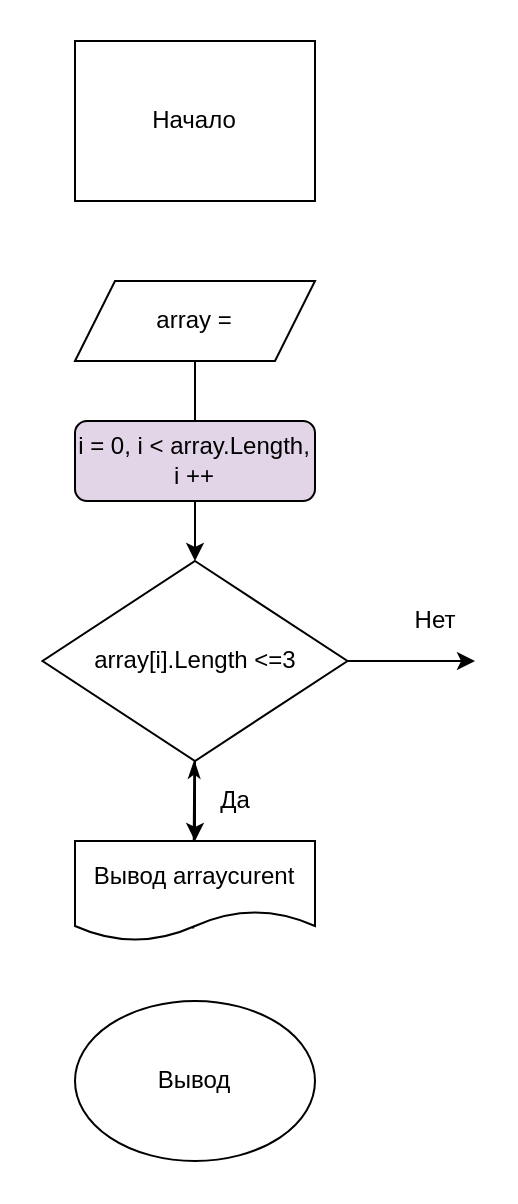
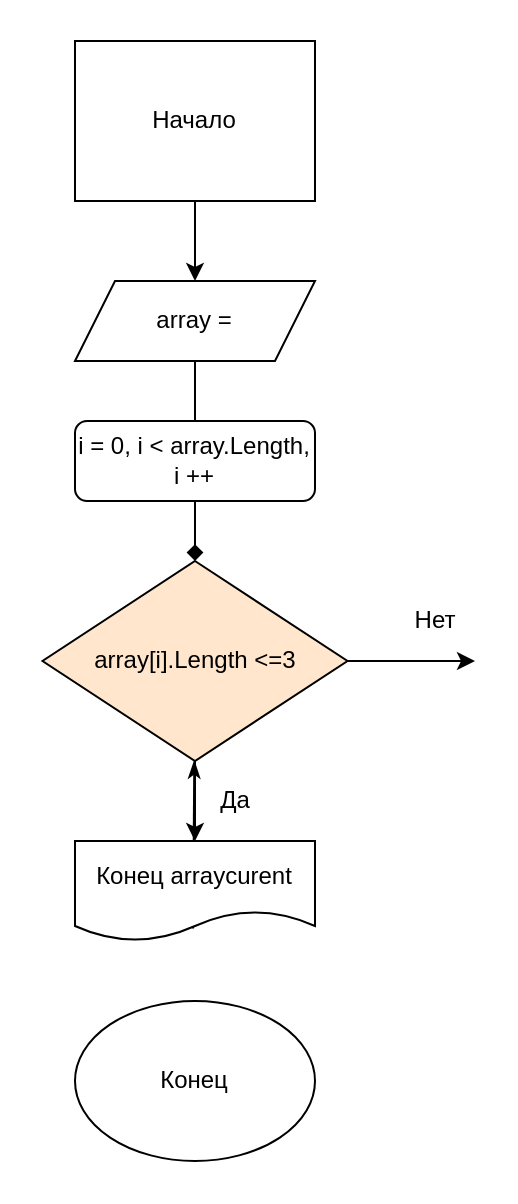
+ <mxCell id="2" value="" style="edgeStyle=orthogonalEdgeStyle;rounded=0;orthogonalLoop=1;jettySize=auto;html=1;" parent="1" source="3" target="5" edge="1"><mxGeometry relative="1" as="geometry" /></mxCell>
- <mxCell id="15" value="i = 0, i &amp;lt; array.Length, i ++" style="rounded=1;whiteSpace=wrap;html=1;fillColor=#e1d5e7;" parent="1" vertex="1"><mxGeometry x="37" y="210" width="120" height="40" as="geometry" /></mxCell>
+ <mxCell id="15" value="i = 0, i &amp;lt; array.Length, i ++" style="rounded=1;whiteSpace=wrap;html=1;" parent="1" vertex="1"><mxGeometry x="37" y="210" width="120" height="40" as="geometry" /></mxCell>
- <mxCell id="14" style="edgeStyle=orthogonalEdgeStyle;rounded=0;orthogonalLoop=1;jettySize=auto;html=1;exitX=0.5;exitY=1;exitDx=0;exitDy=0;entryX=0.5;entryY=0;entryDx=0;entryDy=0;" parent="1" source="15" target="8" edge="1"><mxGeometry relative="1" as="geometry"><mxPoint x="97" y="260" as="targetPoint" /></mxGeometry></mxCell>
+ <mxCell id="14" style="edgeStyle=orthogonalEdgeStyle;rounded=0;orthogonalLoop=1;jettySize=auto;html=1;exitX=0.5;exitY=1;exitDx=0;exitDy=0;entryX=0.5;entryY=0;entryDx=0;entryDy=0;endArrow=diamond;" parent="1" source="15" target="8" edge="1"><mxGeometry relative="1" as="geometry"><mxPoint x="97" y="260" as="targetPoint" /></mxGeometry></mxCell>
- <mxCell id="8" value="array[i].Length &amp;lt;=3" style="rhombus;whiteSpace=wrap;html=1;" parent="1" vertex="1"><mxGeometry x="20.75" y="280" width="152.5" height="100" as="geometry" /></mxCell>
+ <mxCell id="8" value="array[i].Length &amp;lt;=3" style="rhombus;whiteSpace=wrap;html=1;fillColor=#ffe6cc;" parent="1" vertex="1"><mxGeometry x="20.75" y="280" width="152.5" height="100" as="geometry" /></mxCell>
- <mxCell id="12" value="Вывод arraycurent" style="shape=document;whiteSpace=wrap;html=1;boundedLbl=1;" parent="1" vertex="1"><mxGeometry x="37" y="420" width="120" height="50" as="geometry" /></mxCell>
+ <mxCell id="12" value="Конец arraycurent" style="shape=document;whiteSpace=wrap;html=1;boundedLbl=1;" parent="1" vertex="1"><mxGeometry x="37" y="420" width="120" height="50" as="geometry" /></mxCell>
- <mxCell id="13" value="Вывод" style="ellipse;whiteSpace=wrap;html=1;" parent="1" vertex="1"><mxGeometry x="37" y="500" width="120" height="80" as="geometry" /></mxCell>
+ <mxCell id="13" value="Конец" style="ellipse;whiteSpace=wrap;html=1;" parent="1" vertex="1"><mxGeometry x="37" y="500" width="120" height="80" as="geometry" /></mxCell>
